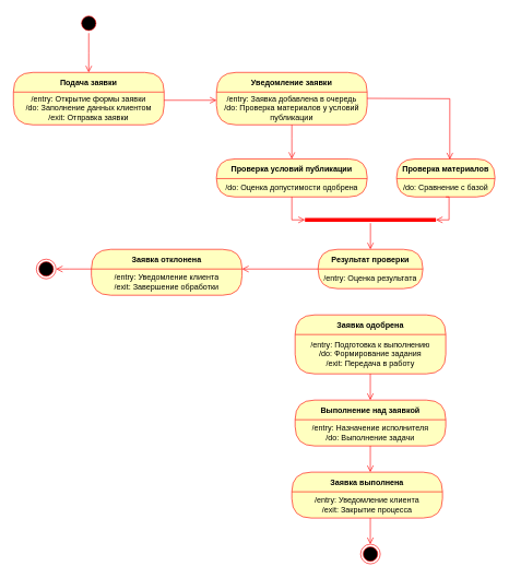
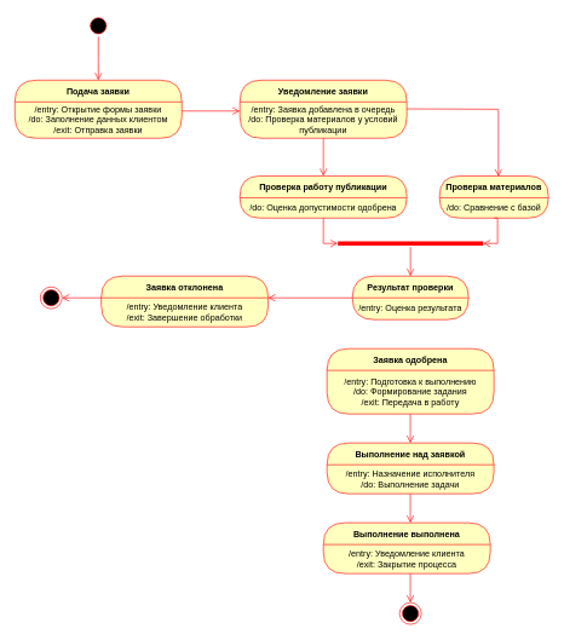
- <mxCell id="12" value="Проверка условий публикации" style="swimlane;fontStyle=1;align=center;verticalAlign=middle;childLayout=stackLayout;horizontal=1;startSize=30;horizontalStack=0;resizeParent=0;resizeLast=1;container=0;fontColor=#000000;collapsible=0;rounded=1;arcSize=33;strokeColor=#ff0000;fillColor=#ffffc0;swimlaneFillColor=#ffffc0;dropTarget=0;" vertex="1" parent="1"><mxGeometry x="330" y="242" width="230" height="58" as="geometry" /></mxCell>
+ <mxCell id="12" value="Проверка работу публикации" style="swimlane;fontStyle=1;align=center;verticalAlign=middle;childLayout=stackLayout;horizontal=1;startSize=30;horizontalStack=0;resizeParent=0;resizeLast=1;container=0;fontColor=#000000;collapsible=0;rounded=1;arcSize=33;strokeColor=#ff0000;fillColor=#ffffc0;swimlaneFillColor=#ffffc0;dropTarget=0;" vertex="1" parent="1"><mxGeometry x="330" y="242" width="230" height="58" as="geometry" /></mxCell>
- <mxCell id="33" value="Заявка выполнена" style="swimlane;fontStyle=1;align=center;verticalAlign=middle;childLayout=stackLayout;horizontal=1;startSize=30;horizontalStack=0;resizeParent=0;resizeLast=1;container=0;fontColor=#000000;collapsible=0;rounded=1;arcSize=33;strokeColor=#ff0000;fillColor=#ffffc0;swimlaneFillColor=#ffffc0;dropTarget=0;" vertex="1" parent="1"><mxGeometry x="445" y="720" width="230" height="70" as="geometry" /></mxCell>
+ <mxCell id="33" value="Выполнение выполнена" style="swimlane;fontStyle=1;align=center;verticalAlign=middle;childLayout=stackLayout;horizontal=1;startSize=30;horizontalStack=0;resizeParent=0;resizeLast=1;container=0;fontColor=#000000;collapsible=0;rounded=1;arcSize=33;strokeColor=#ff0000;fillColor=#ffffc0;swimlaneFillColor=#ffffc0;dropTarget=0;" vertex="1" parent="1"><mxGeometry x="445" y="720" width="230" height="70" as="geometry" /></mxCell>
